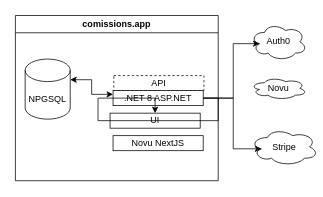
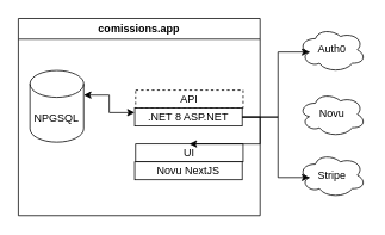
- <mxCell id="10" value="Novu" style="ellipse;shape=cloud;whiteSpace=wrap;html=1;" vertex="1" parent="1"><mxGeometry x="333" y="102" width="75" height="30" as="geometry" /></mxCell>
+ <mxCell id="10" value="Novu" style="ellipse;shape=cloud;whiteSpace=wrap;html=1;" vertex="1" parent="1"><mxGeometry x="333" y="102" width="75" height="50" as="geometry" /></mxCell>
- <mxCell id="5" value="UI" style="rounded=0;whiteSpace=wrap;html=1;" vertex="1" parent="2"><mxGeometry x="126" y="130" width="120" height="20" as="geometry" /></mxCell>
+ <mxCell id="5" value="UI" style="rounded=0;whiteSpace=wrap;html=1;" vertex="1" parent="2"><mxGeometry x="131" y="140" width="120" height="20" as="geometry" /></mxCell>
- <mxCell id="11" value="Stripe" style="ellipse;shape=cloud;whiteSpace=wrap;html=1;" vertex="1" parent="1"><mxGeometry x="333" y="170" width="90" height="50" as="geometry" /></mxCell>
+ <mxCell id="11" value="Stripe" style="ellipse;shape=cloud;whiteSpace=wrap;html=1;" vertex="1" parent="1"><mxGeometry x="333" y="170" width="75" height="50" as="geometry" /></mxCell>
